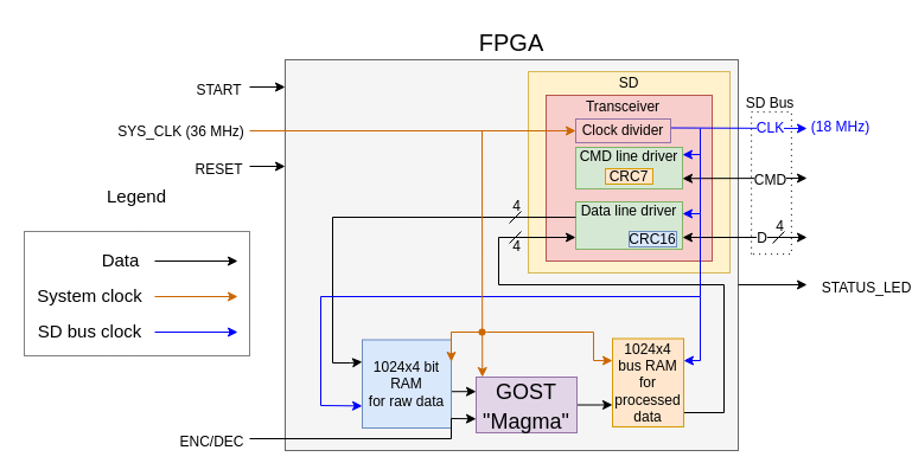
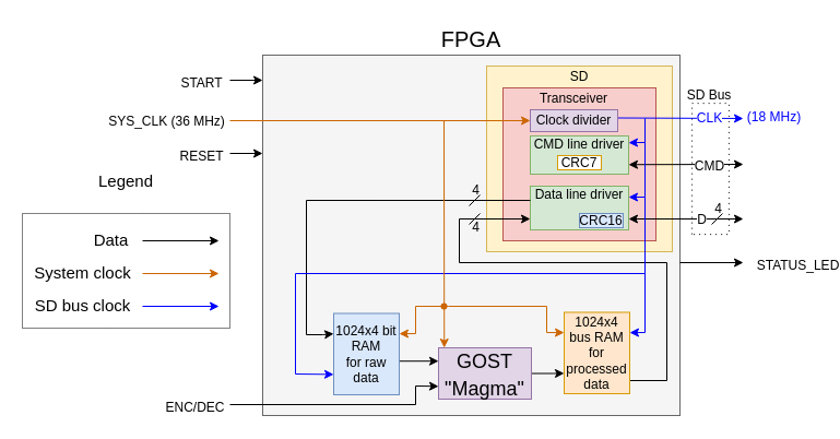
- <mxCell id="35" value="Clock divider" style="rounded=0;whiteSpace=wrap;html=1;labelBackgroundColor=none;fontSize=12;fillColor=#f8cecc;strokeColor=#9673a6;" parent="1" vertex="1"><mxGeometry x="485" y="100" width="80" height="20" as="geometry" /></mxCell>
+ <mxCell id="35" value="Clock divider" style="rounded=0;whiteSpace=wrap;html=1;labelBackgroundColor=none;fontSize=12;fillColor=#e1d5e7;strokeColor=#9673a6;" parent="1" vertex="1"><mxGeometry x="485" y="100" width="80" height="20" as="geometry" /></mxCell>
- <mxCell id="25" value="CRC7" style="rounded=0;whiteSpace=wrap;html=1;labelBackgroundColor=none;fontSize=12;fillColor=#ffe6cc;strokeColor=#d79b00;" parent="22" vertex="1"><mxGeometry x="25" y="18" width="40" height="13" as="geometry" /></mxCell>
+ <mxCell id="25" value="CRC7" style="rounded=0;whiteSpace=wrap;html=1;labelBackgroundColor=none;fontSize=12;fillColor=#ffffff;strokeColor=#d79b00;" parent="22" vertex="1"><mxGeometry x="25" y="18" width="40" height="13" as="geometry" /></mxCell>
- <mxCell id="42" value="1024x4 bit RAM&lt;br&gt;for raw data" style="rounded=0;whiteSpace=wrap;html=1;labelBackgroundColor=none;fontSize=12;fillColor=#dae8fc;strokeColor=#6c8ebf;" parent="1" vertex="1"><mxGeometry x="305" y="286.5" width="75" height="74.5" as="geometry" /></mxCell>
+ <mxCell id="42" value="1024x4 bit RAM&lt;br&gt;for raw data" style="rounded=0;whiteSpace=wrap;html=1;labelBackgroundColor=none;fontSize=12;fillColor=#dae8fc;strokeColor=#6c8ebf;" parent="1" vertex="1"><mxGeometry x="305" y="286.5" width="60" height="74.5" as="geometry" /></mxCell>
